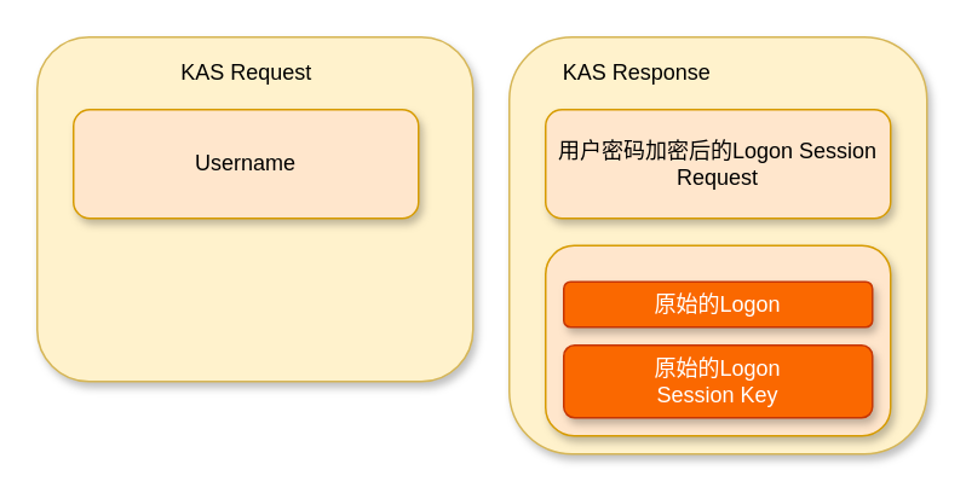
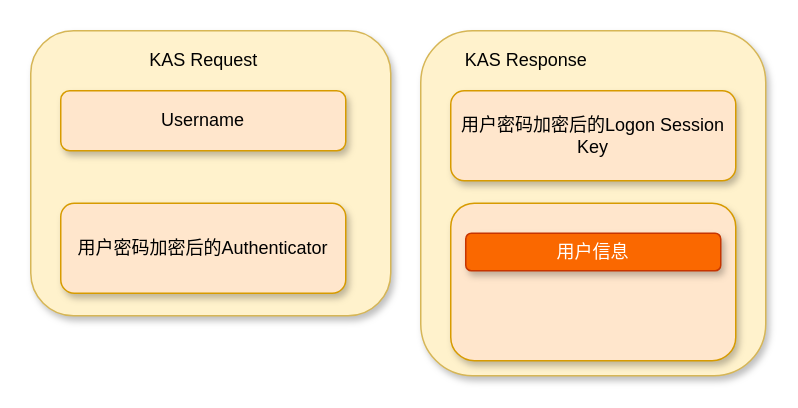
- <mxCell id="6" value="Username" style="rounded=1;whiteSpace=wrap;html=1;fillColor=#ffe6cc;strokeColor=#d79b00;shadow=1;" parent="1" vertex="1"><mxGeometry x="40" y="60" width="190" height="60" as="geometry" /></mxCell>
+ <mxCell id="6" value="Username" style="rounded=1;whiteSpace=wrap;html=1;fillColor=#ffe6cc;strokeColor=#d79b00;shadow=1;" parent="1" vertex="1"><mxGeometry x="40" y="60" width="190" height="40" as="geometry" /></mxCell>
- <mxCell id="8" value="用户密码加密后的Logon Session Request" style="rounded=1;whiteSpace=wrap;html=1;fillColor=#ffe6cc;strokeColor=#d79b00;shadow=1;" parent="1" vertex="1"><mxGeometry x="300" y="60" width="190" height="60" as="geometry" /></mxCell>
+ <mxCell id="8" value="用户密码加密后的Logon Session Key" style="rounded=1;whiteSpace=wrap;html=1;fillColor=#ffe6cc;strokeColor=#d79b00;shadow=1;" parent="1" vertex="1"><mxGeometry x="300" y="60" width="190" height="60" as="geometry" /></mxCell>
+ <mxCell id="7" value="用户密码加密后的Authenticator" style="rounded=1;whiteSpace=wrap;html=1;fillColor=#ffe6cc;strokeColor=#d79b00;shadow=1;" parent="1" vertex="1"><mxGeometry x="40" y="135" width="190" height="60" as="geometry" /></mxCell>
- <mxCell id="10" value="原始的Logon" style="rounded=1;whiteSpace=wrap;html=1;fillColor=#fa6800;strokeColor=#C73500;fontColor=#ffffff;shadow=1;" parent="1" vertex="1"><mxGeometry x="310" y="155" width="170" height="25" as="geometry" /></mxCell>
+ <mxCell id="10" value="用户信息" style="rounded=1;whiteSpace=wrap;html=1;fillColor=#fa6800;strokeColor=#C73500;fontColor=#ffffff;shadow=1;" parent="1" vertex="1"><mxGeometry x="310" y="155" width="170" height="25" as="geometry" /></mxCell>
- <mxCell id="11" value="原始的Logon&lt;br&gt;Session Key" style="rounded=1;whiteSpace=wrap;html=1;fillColor=#fa6800;strokeColor=#C73500;fontColor=#ffffff;shadow=1;" parent="1" vertex="1"><mxGeometry x="310" y="190" width="170" height="40" as="geometry" /></mxCell>
